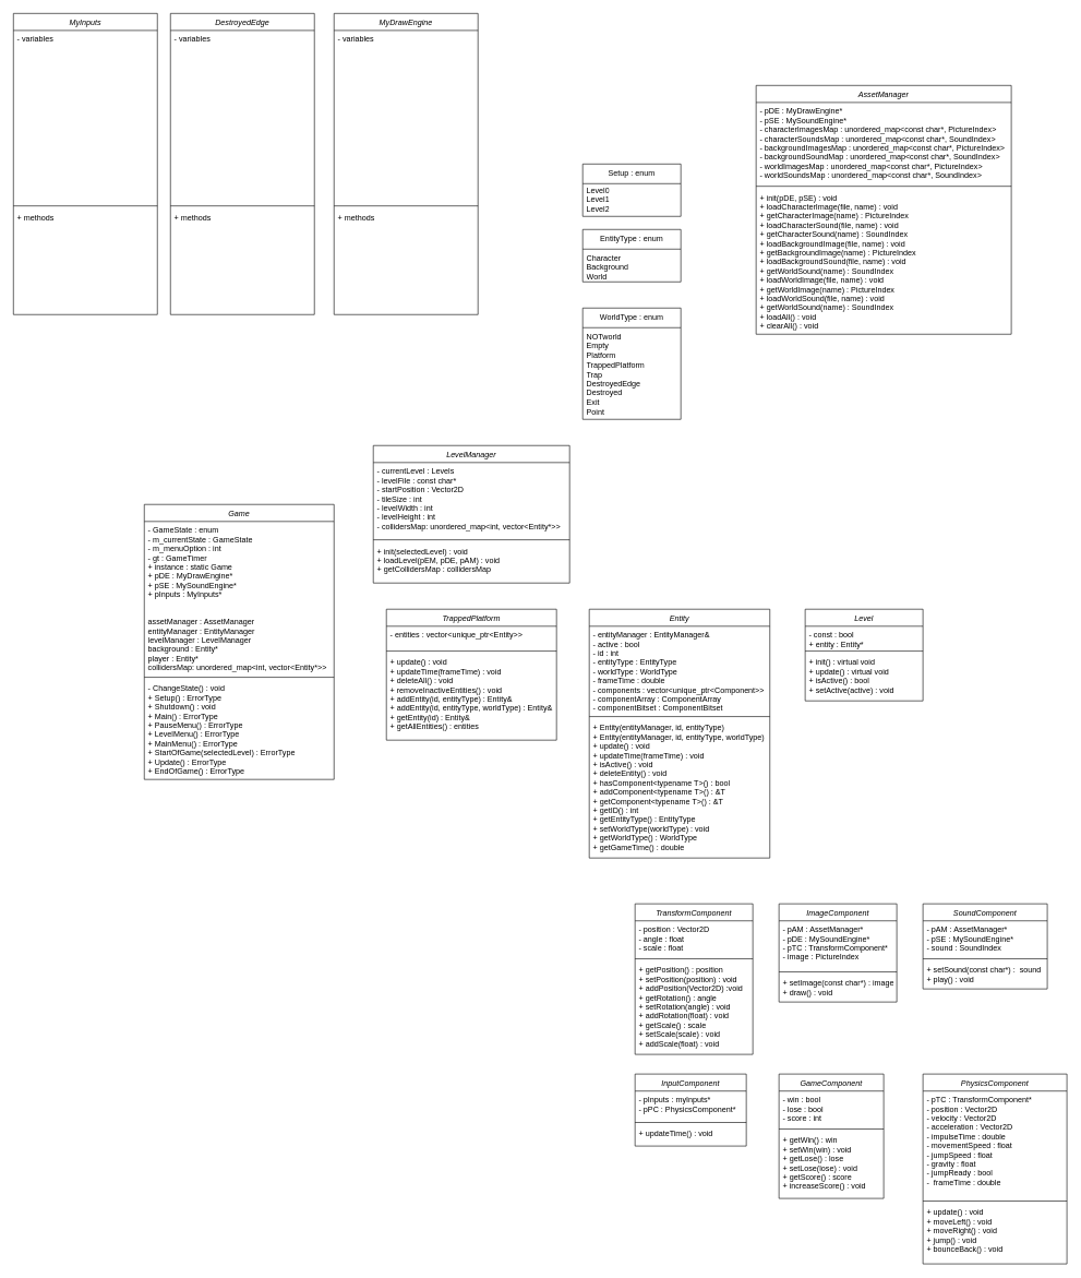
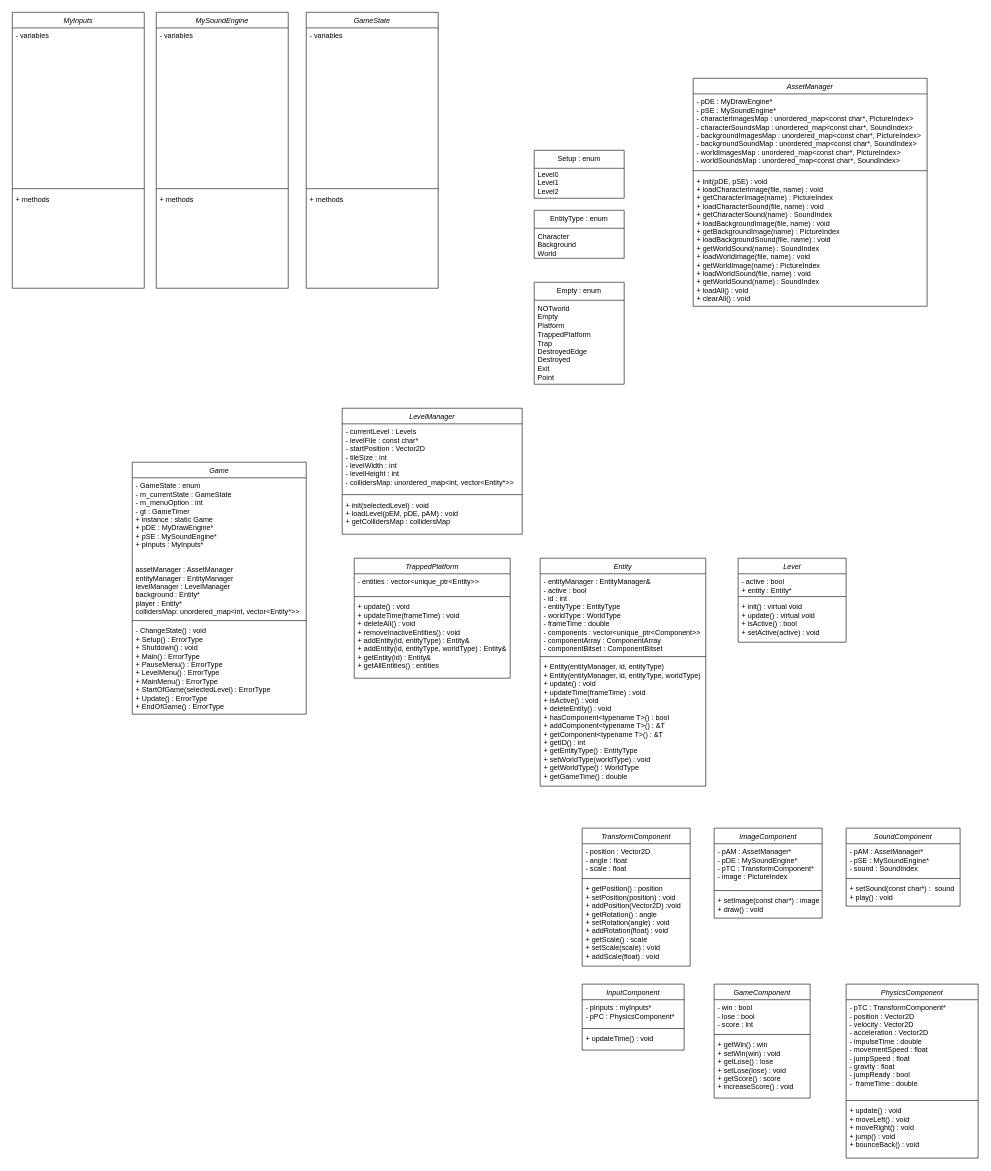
- <mxCell id="30" value="DestroyedEdge" style="swimlane;fontStyle=2;align=center;verticalAlign=top;childLayout=stackLayout;horizontal=1;startSize=26;horizontalStack=0;resizeParent=1;resizeLast=0;collapsible=1;marginBottom=0;rounded=0;shadow=0;strokeWidth=1;" parent="1" vertex="1"><mxGeometry x="260" y="20" width="220" height="460" as="geometry"><mxRectangle x="230" y="140" width="160" height="26" as="alternateBounds" /></mxGeometry></mxCell>
+ <mxCell id="30" value="MySoundEngine" style="swimlane;fontStyle=2;align=center;verticalAlign=top;childLayout=stackLayout;horizontal=1;startSize=26;horizontalStack=0;resizeParent=1;resizeLast=0;collapsible=1;marginBottom=0;rounded=0;shadow=0;strokeWidth=1;" parent="1" vertex="1"><mxGeometry x="260" y="20" width="220" height="460" as="geometry"><mxRectangle x="230" y="140" width="160" height="26" as="alternateBounds" /></mxGeometry></mxCell>
- <mxCell id="26" value="MyDrawEngine" style="swimlane;fontStyle=2;align=center;verticalAlign=top;childLayout=stackLayout;horizontal=1;startSize=26;horizontalStack=0;resizeParent=1;resizeLast=0;collapsible=1;marginBottom=0;rounded=0;shadow=0;strokeWidth=1;" parent="1" vertex="1"><mxGeometry x="510" y="20" width="220" height="460" as="geometry"><mxRectangle x="230" y="140" width="160" height="26" as="alternateBounds" /></mxGeometry></mxCell>
+ <mxCell id="26" value="GameState" style="swimlane;fontStyle=2;align=center;verticalAlign=top;childLayout=stackLayout;horizontal=1;startSize=26;horizontalStack=0;resizeParent=1;resizeLast=0;collapsible=1;marginBottom=0;rounded=0;shadow=0;strokeWidth=1;" parent="1" vertex="1"><mxGeometry x="510" y="20" width="220" height="460" as="geometry"><mxRectangle x="230" y="140" width="160" height="26" as="alternateBounds" /></mxGeometry></mxCell>
- <mxCell id="42" value="WorldType : enum" style="swimlane;fontStyle=0;childLayout=stackLayout;horizontal=1;startSize=30;horizontalStack=0;resizeParent=1;resizeParentMax=0;resizeLast=0;collapsible=1;marginBottom=0;whiteSpace=wrap;html=1;" parent="1" vertex="1"><mxGeometry x="890" y="470" width="150" height="170" as="geometry" /></mxCell>
+ <mxCell id="42" value="Empty : enum" style="swimlane;fontStyle=0;childLayout=stackLayout;horizontal=1;startSize=30;horizontalStack=0;resizeParent=1;resizeParentMax=0;resizeLast=0;collapsible=1;marginBottom=0;whiteSpace=wrap;html=1;" parent="1" vertex="1"><mxGeometry x="890" y="470" width="150" height="170" as="geometry" /></mxCell>
- <mxCell id="15" value="- const : bool&#10;+ entity : Entity*" style="text;align=left;verticalAlign=top;spacingLeft=4;spacingRight=4;overflow=hidden;rotatable=0;points=[[0,0.5],[1,0.5]];portConstraint=eastwest;" parent="14" vertex="1"><mxGeometry y="26" width="180" height="34" as="geometry" /></mxCell>
+ <mxCell id="15" value="- active : bool&#10;+ entity : Entity*" style="text;align=left;verticalAlign=top;spacingLeft=4;spacingRight=4;overflow=hidden;rotatable=0;points=[[0,0.5],[1,0.5]];portConstraint=eastwest;" parent="14" vertex="1"><mxGeometry y="26" width="180" height="34" as="geometry" /></mxCell>
